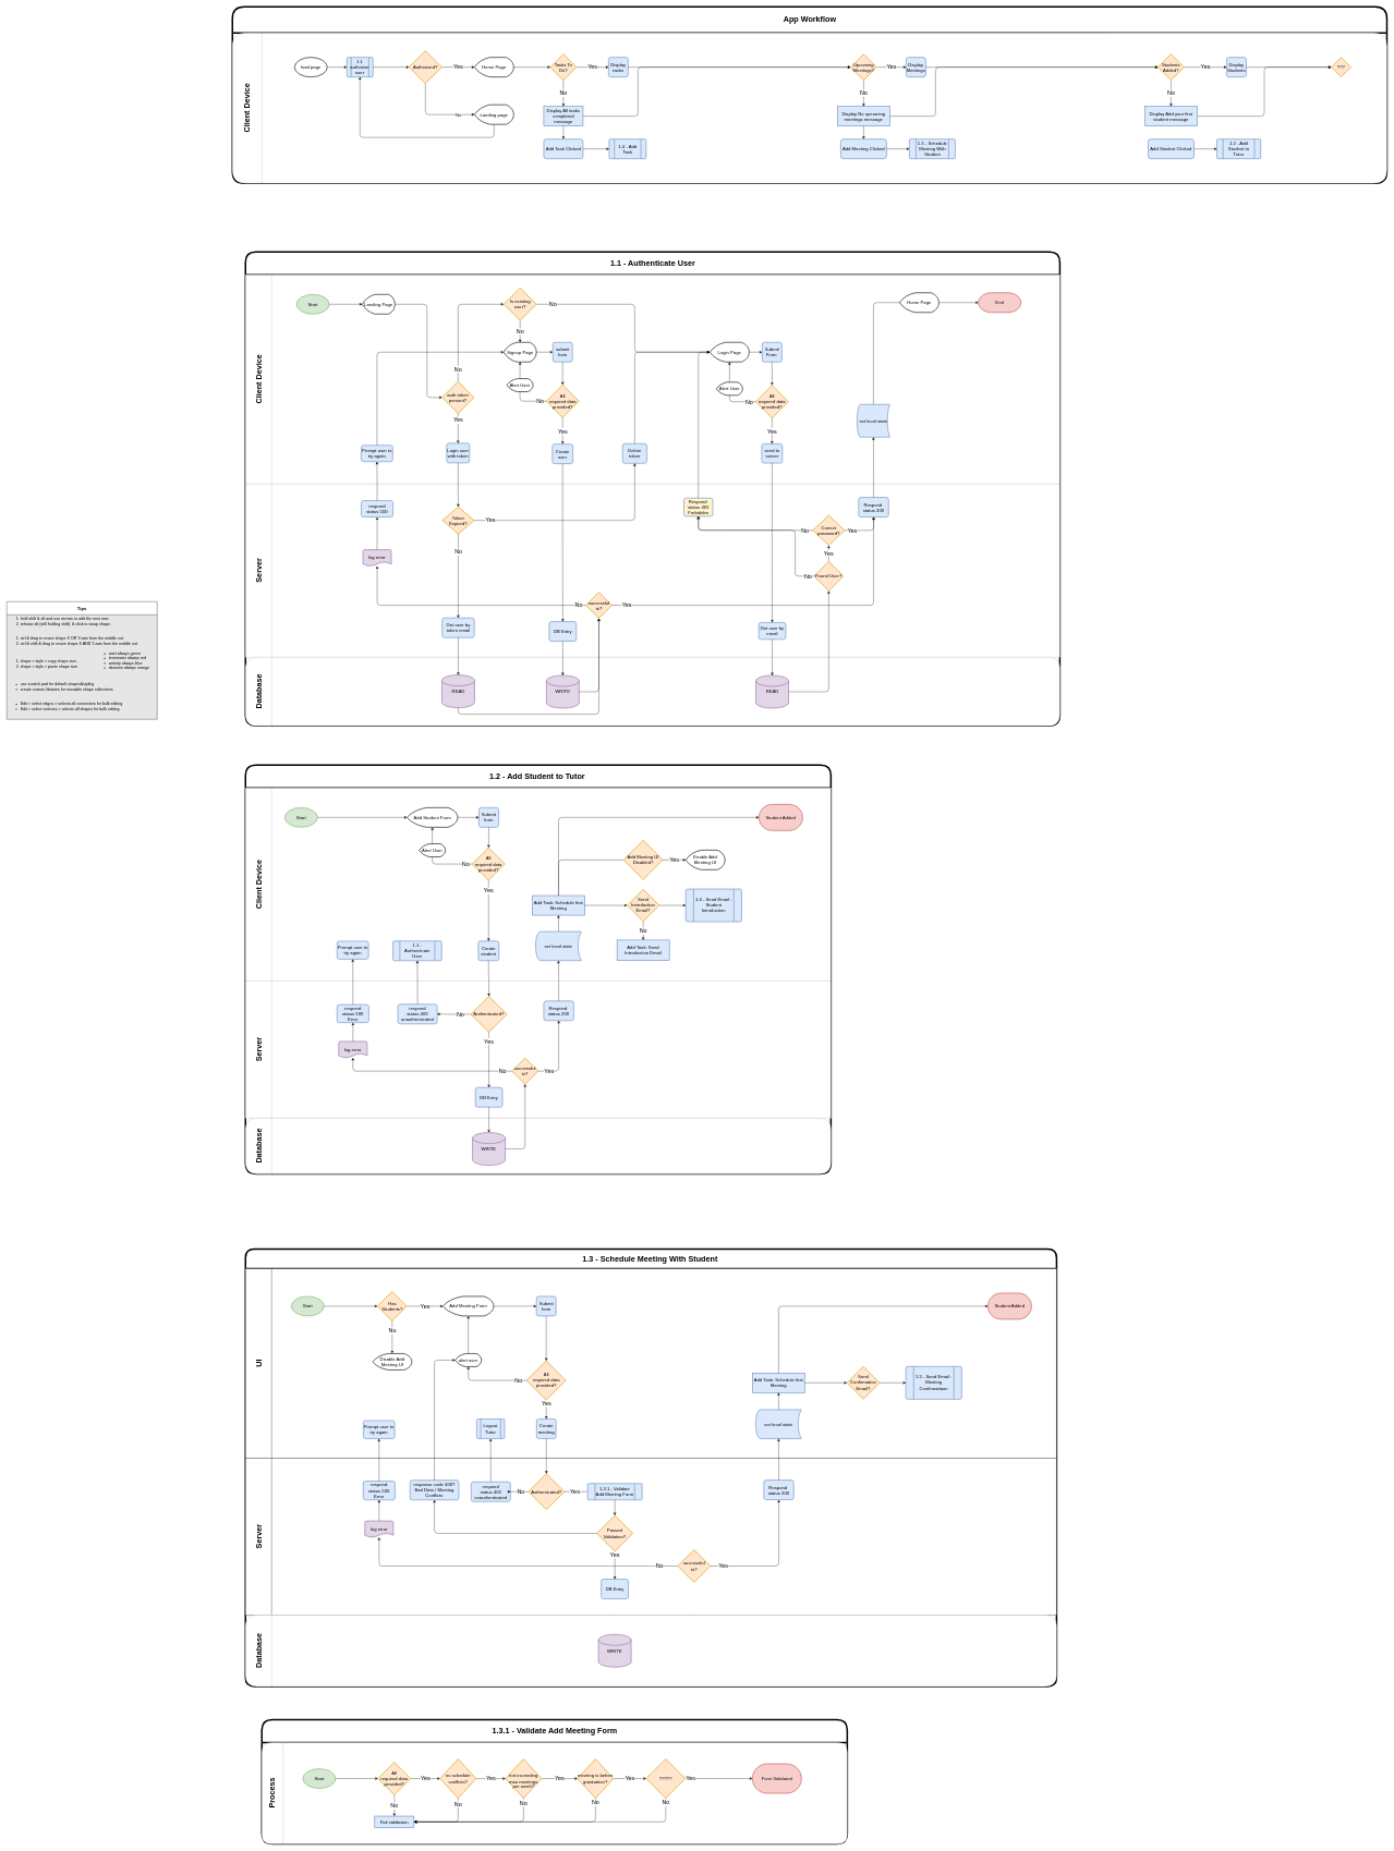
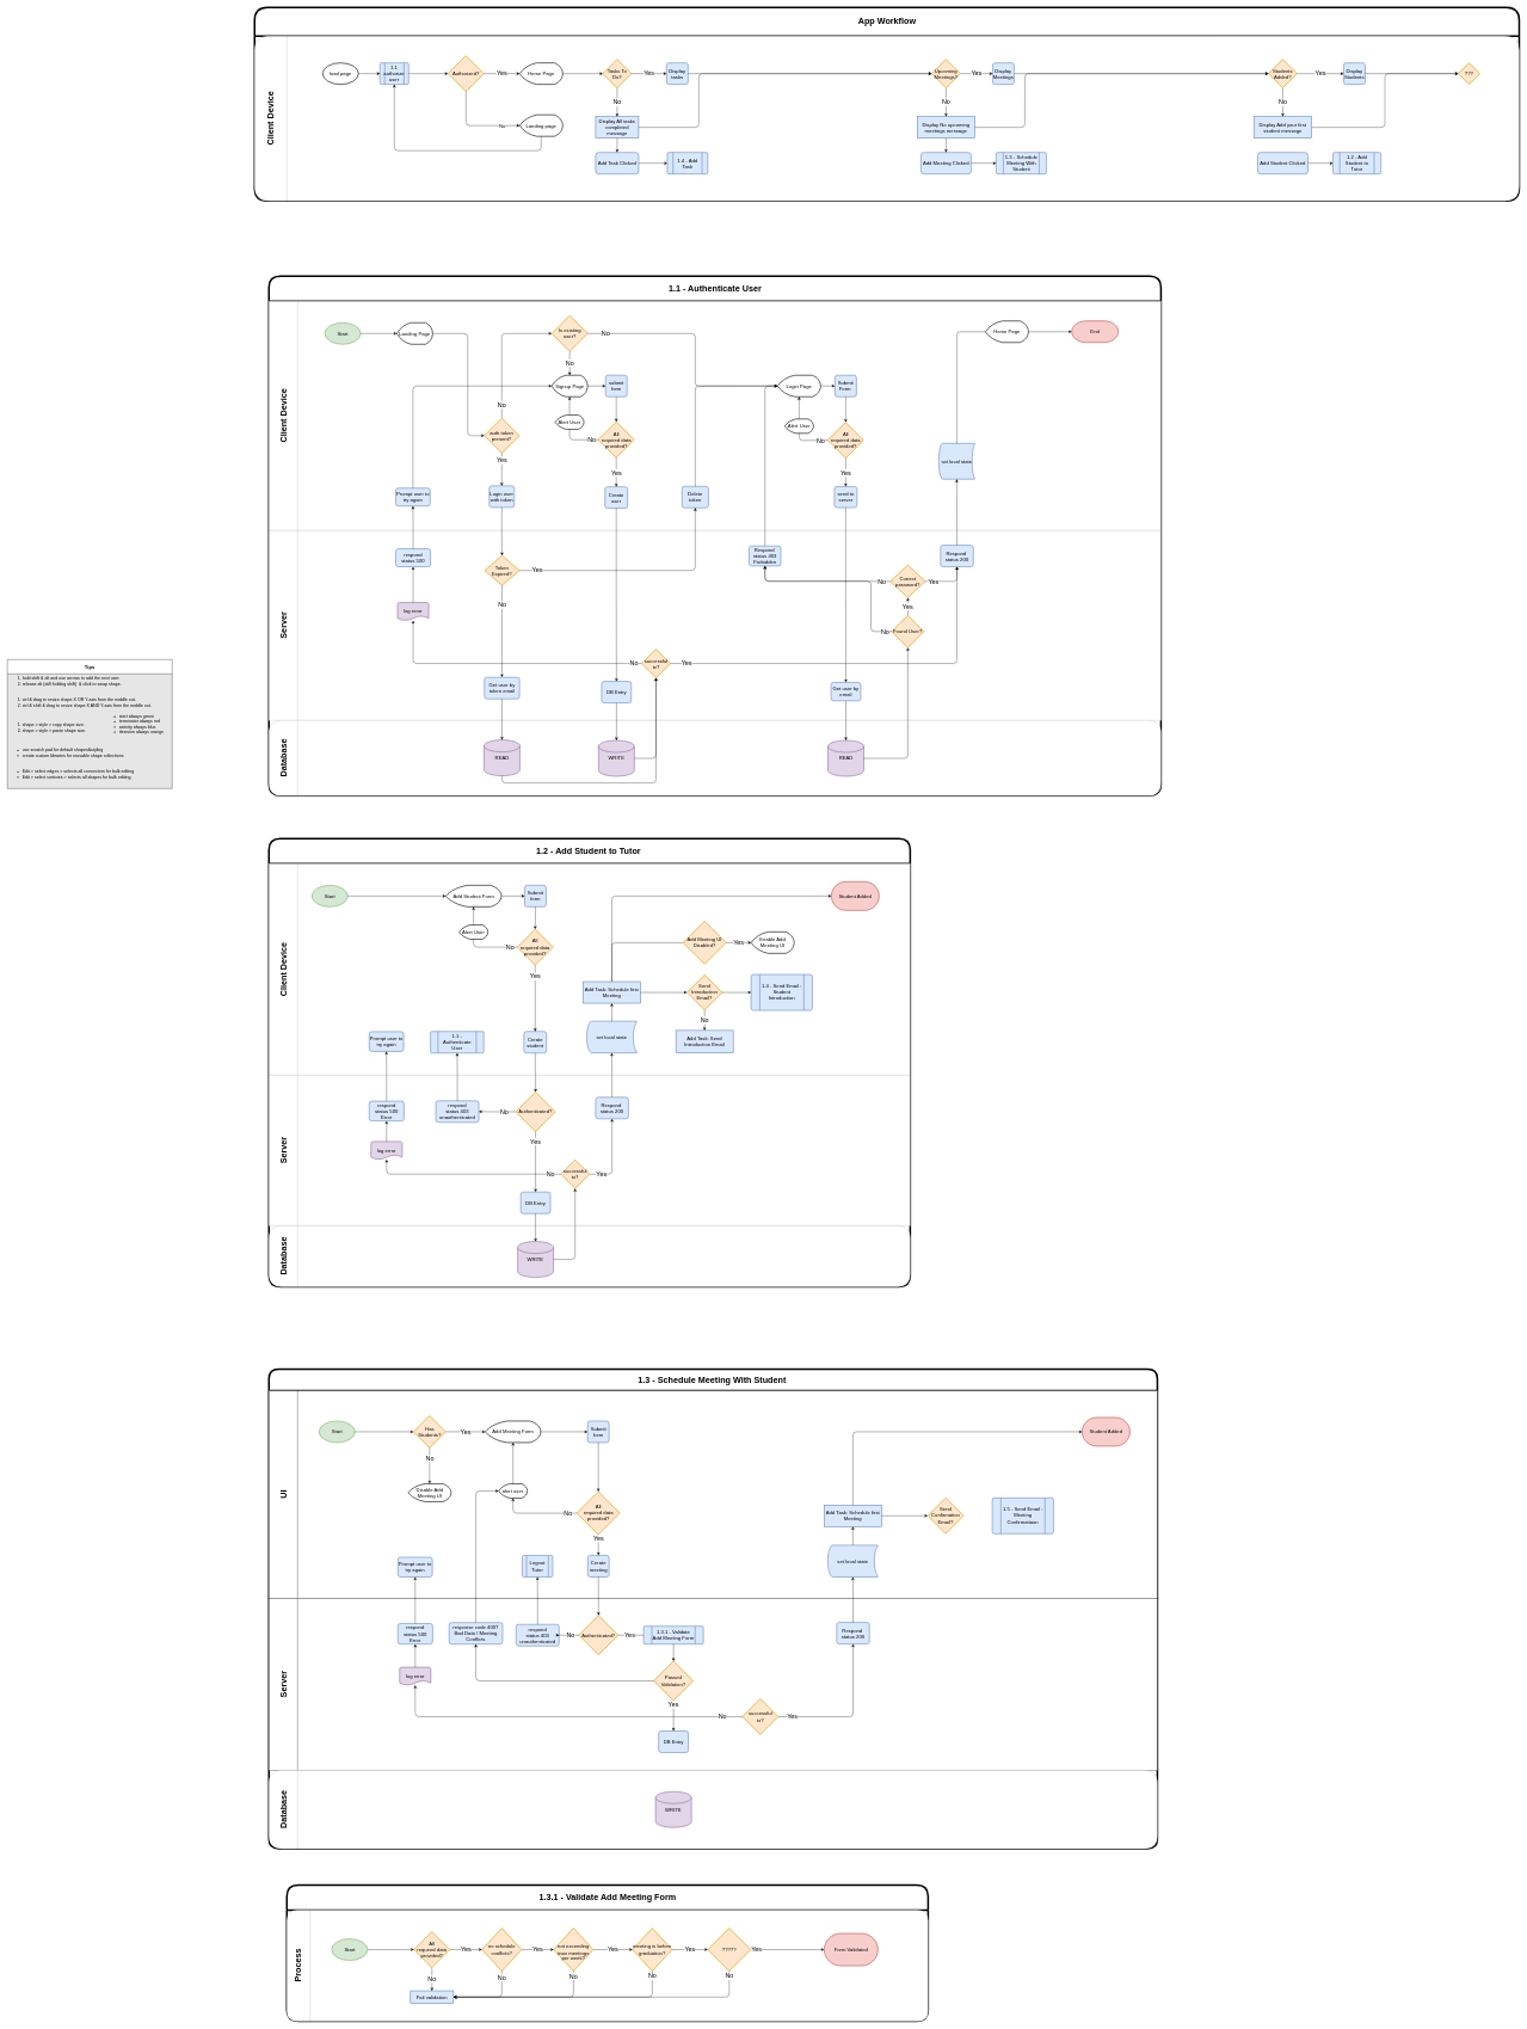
- <mxCell id="139" value="Respond&amp;nbsp;&lt;br style=&quot;font-size: 14px;&quot;&gt;status 403&lt;br style=&quot;font-size: 14px;&quot;&gt;Forbidden" style="rounded=1;whiteSpace=wrap;html=1;absoluteArcSize=1;arcSize=14;strokeWidth=2;sketch=0;fillColor=#fff2cc;strokeColor=#6c8ebf;fontSize=14;" vertex="1" parent="124"><mxGeometry x="1340.5" y="43.15" width="88.42" height="55.7" as="geometry" /></mxCell>
+ <mxCell id="139" value="Respond&amp;nbsp;&lt;br style=&quot;font-size: 14px;&quot;&gt;status 403&lt;br style=&quot;font-size: 14px;&quot;&gt;Forbidden" style="rounded=1;whiteSpace=wrap;html=1;absoluteArcSize=1;arcSize=14;strokeWidth=2;sketch=0;fillColor=#dae8fc;strokeColor=#6c8ebf;fontSize=14;" vertex="1" parent="124"><mxGeometry x="1340.5" y="43.15" width="88.42" height="55.7" as="geometry" /></mxCell>
- <mxCell id="234" value="" style="edgeStyle=orthogonalEdgeStyle;curved=0;rounded=1;sketch=0;orthogonalLoop=1;jettySize=auto;html=1;fontSize=18;endArrow=classic;endFill=1;strokeWidth=1;" edge="1" source="232" target="233" parent="215"><mxGeometry relative="1" as="geometry" /></mxCell>
